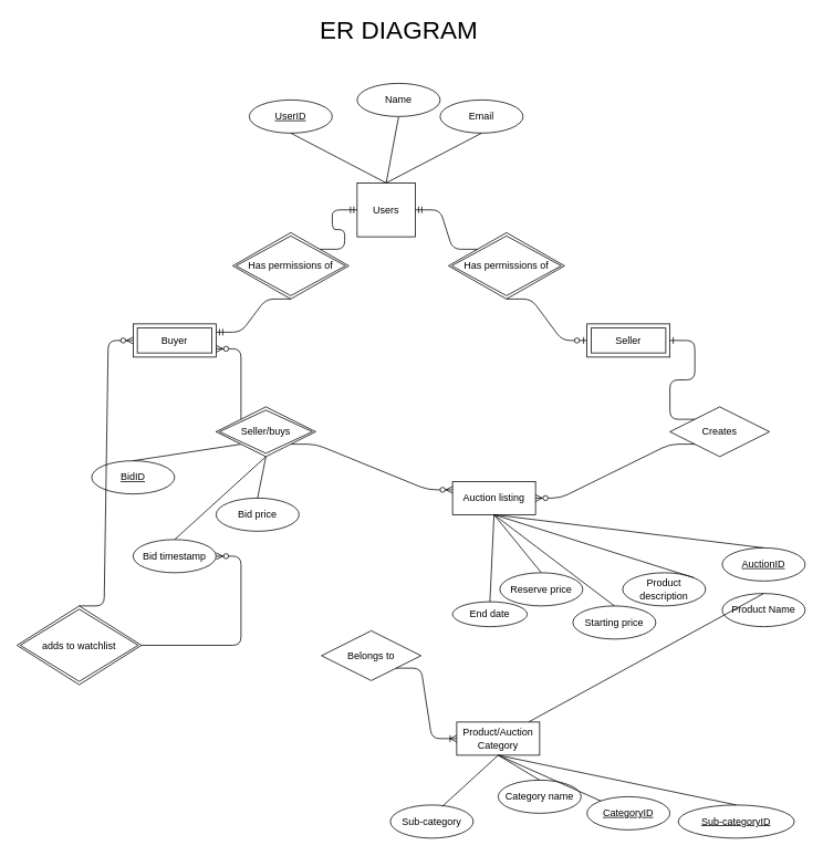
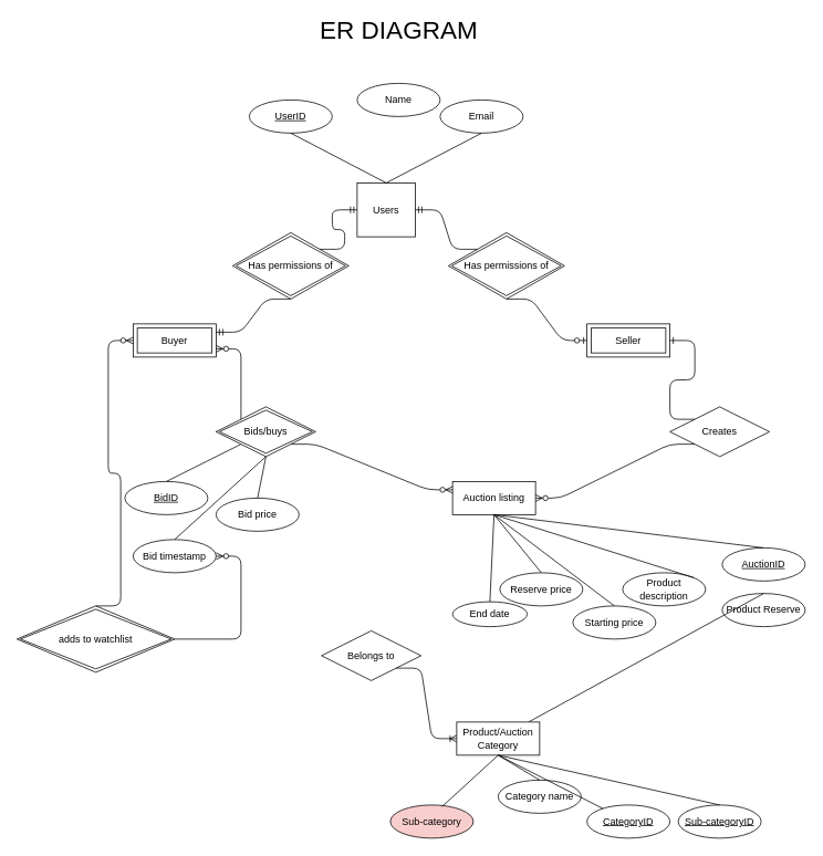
- <mxCell id="41" value="" style="endArrow=none;html=1;rounded=0;entryX=0.5;entryY=1;entryDx=0;entryDy=0;exitX=0.5;exitY=0;exitDx=0;exitDy=0;" edge="1" parent="1" source="2" target="43"><mxGeometry relative="1" as="geometry"><mxPoint x="507" y="190" as="sourcePoint" /><mxPoint x="550" y="150" as="targetPoint" /></mxGeometry></mxCell>
- <mxCell id="50" value="Seller/buys" style="shape=rhombus;double=1;perimeter=rhombusPerimeter;whiteSpace=wrap;html=1;align=center;shadow=0;sketch=0;strokeColor=#000000;gradientColor=none;" vertex="1" parent="1"><mxGeometry x="260" y="490" width="120" height="60" as="geometry" /></mxCell>
+ <mxCell id="50" value="Bids/buys" style="shape=rhombus;double=1;perimeter=rhombusPerimeter;whiteSpace=wrap;html=1;align=center;shadow=0;sketch=0;strokeColor=#000000;gradientColor=none;" vertex="1" parent="1"><mxGeometry x="260" y="490" width="120" height="60" as="geometry" /></mxCell>
- <mxCell id="25" value="BidID" style="ellipse;whiteSpace=wrap;html=1;align=center;fontStyle=4;" parent="1" vertex="1"><mxGeometry x="110" y="555" width="100" height="40" as="geometry" /></mxCell>
+ <mxCell id="25" value="BidID" style="ellipse;whiteSpace=wrap;html=1;align=center;fontStyle=4;" parent="1" vertex="1"><mxGeometry x="150" y="580" width="100" height="40" as="geometry" /></mxCell>
- <mxCell id="17" value="Product Name" style="ellipse;whiteSpace=wrap;html=1;align=center;" parent="1" vertex="1"><mxGeometry x="870" y="715" width="100" height="40" as="geometry" /></mxCell>
+ <mxCell id="17" value="Product Reserve" style="ellipse;whiteSpace=wrap;html=1;align=center;" parent="1" vertex="1"><mxGeometry x="870" y="715" width="100" height="40" as="geometry" /></mxCell>
- <mxCell id="53" value="adds to watchlist" style="shape=rhombus;double=1;perimeter=rhombusPerimeter;whiteSpace=wrap;html=1;align=center;shadow=0;sketch=0;strokeColor=#000000;gradientColor=none;" vertex="1" parent="1"><mxGeometry x="20" y="730" width="150" height="95" as="geometry" /></mxCell>
+ <mxCell id="53" value="adds to watchlist" style="shape=rhombus;double=1;perimeter=rhombusPerimeter;whiteSpace=wrap;html=1;align=center;shadow=0;sketch=0;strokeColor=#000000;gradientColor=none;" vertex="1" parent="1"><mxGeometry x="20" y="730" width="190" height="80" as="geometry" /></mxCell>
- <mxCell id="32" value="CategoryID" style="ellipse;whiteSpace=wrap;html=1;align=center;fontStyle=4;" vertex="1" parent="1"><mxGeometry x="707" y="960" width="100" height="40" as="geometry" /></mxCell>
+ <mxCell id="32" value="CategoryID" style="ellipse;whiteSpace=wrap;html=1;align=center;fontStyle=4;" vertex="1" parent="1"><mxGeometry x="707" y="970" width="100" height="40" as="geometry" /></mxCell>
- <mxCell id="34" value="Sub-category" style="ellipse;whiteSpace=wrap;html=1;align=center;" vertex="1" parent="1"><mxGeometry x="470" y="970" width="100" height="40" as="geometry" /></mxCell>
+ <mxCell id="34" value="Sub-category" style="ellipse;whiteSpace=wrap;html=1;align=center;fillColor=#f8cecc;" vertex="1" parent="1"><mxGeometry x="470" y="970" width="100" height="40" as="geometry" /></mxCell>
- <mxCell id="35" value="Sub-categoryID" style="ellipse;whiteSpace=wrap;html=1;align=center;fontStyle=4;" vertex="1" parent="1"><mxGeometry x="817" y="970" width="140" height="40" as="geometry" /></mxCell>
+ <mxCell id="35" value="Sub-categoryID" style="ellipse;whiteSpace=wrap;html=1;align=center;fontStyle=4;" vertex="1" parent="1"><mxGeometry x="817" y="970" width="100" height="40" as="geometry" /></mxCell>
